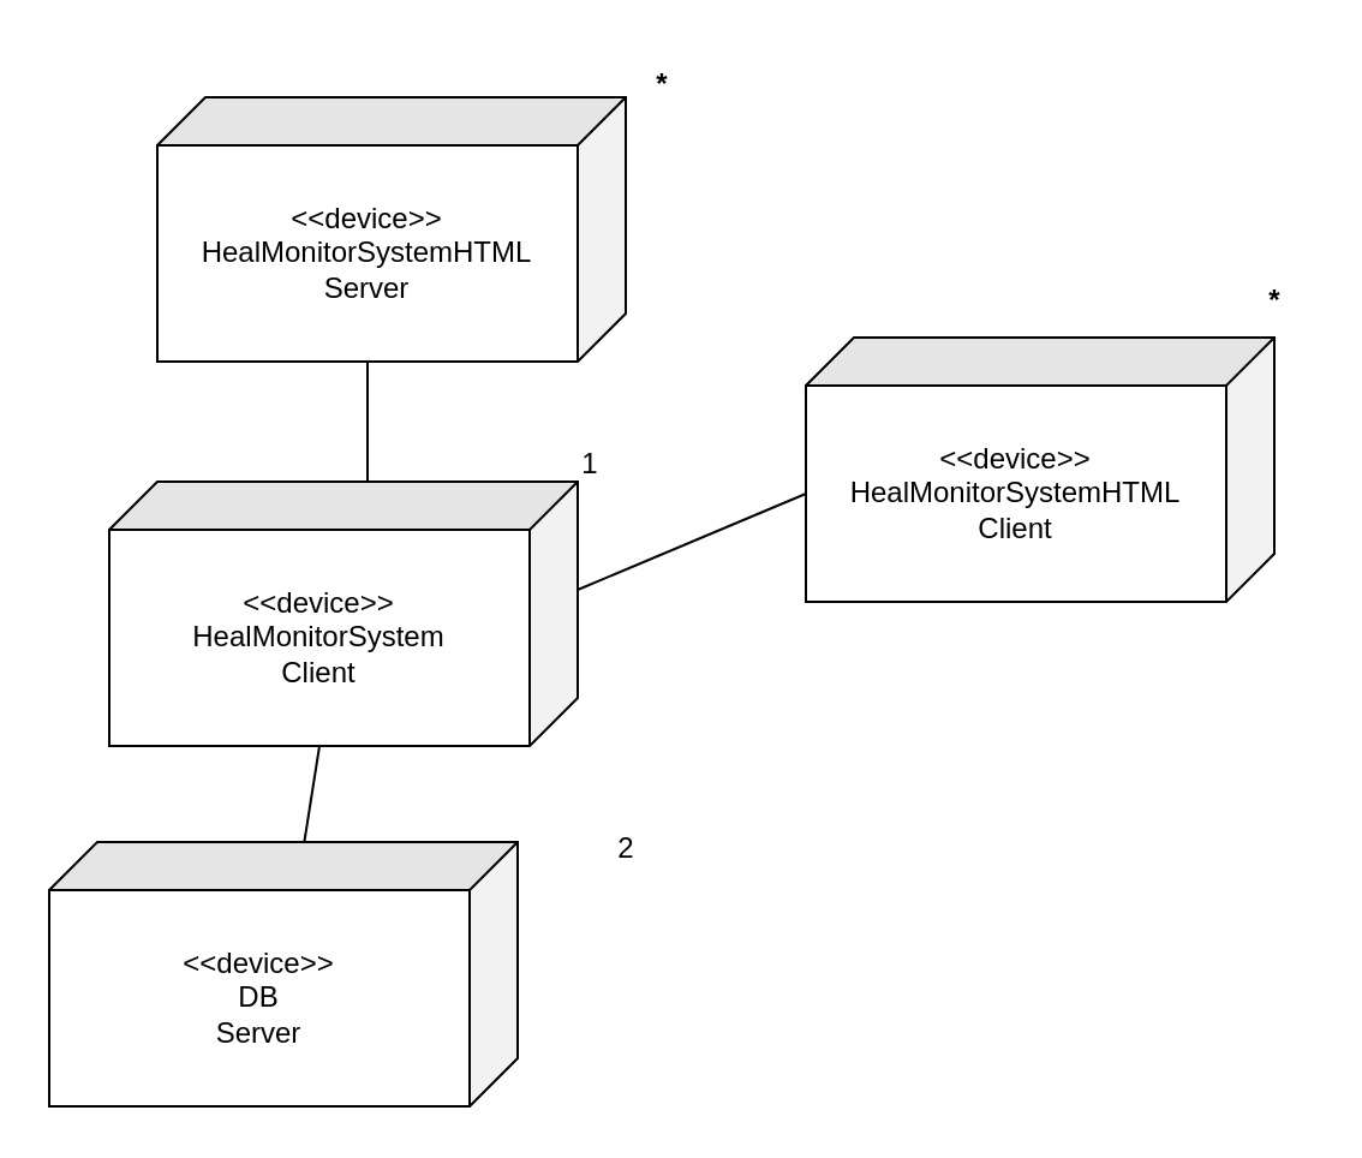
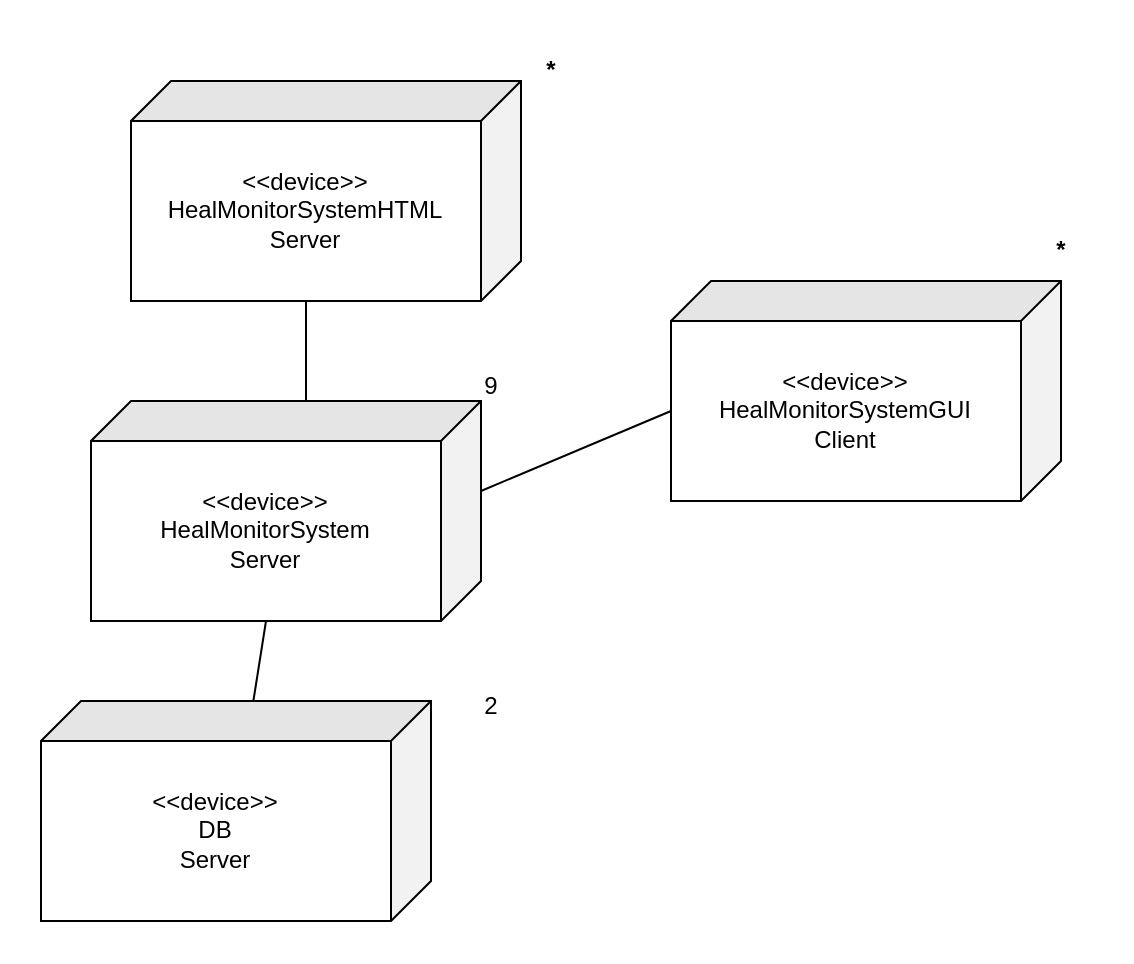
- <mxCell id="11" value="1" style="text;html=1;align=center;verticalAlign=middle;resizable=0;points=[];autosize=1;strokeColor=none;fillColor=none;" vertex="1" parent="1"><mxGeometry x="230" y="178" width="30" height="30" as="geometry" /></mxCell>
+ <mxCell id="11" value="9" style="text;html=1;align=center;verticalAlign=middle;resizable=0;points=[];autosize=1;strokeColor=none;fillColor=none;" vertex="1" parent="1"><mxGeometry x="230" y="178" width="30" height="30" as="geometry" /></mxCell>
- <mxCell id="5" value="&amp;lt;&amp;lt;device&amp;gt;&amp;gt;&lt;div&gt;HealMonitorSystemHTML&lt;/div&gt;&lt;div&gt;Client&lt;/div&gt;" style="shape=cube;whiteSpace=wrap;html=1;boundedLbl=1;backgroundOutline=1;darkOpacity=0.05;darkOpacity2=0.1;direction=south;" vertex="1" parent="1"><mxGeometry x="335" y="140" width="195" height="110" as="geometry" /></mxCell>
+ <mxCell id="5" value="&amp;lt;&amp;lt;device&amp;gt;&amp;gt;&lt;div&gt;HealMonitorSystemGUI&lt;/div&gt;&lt;div&gt;Client&lt;/div&gt;" style="shape=cube;whiteSpace=wrap;html=1;boundedLbl=1;backgroundOutline=1;darkOpacity=0.05;darkOpacity2=0.1;direction=south;" vertex="1" parent="1"><mxGeometry x="335" y="140" width="195" height="110" as="geometry" /></mxCell>
- <mxCell id="3" value="&amp;lt;&amp;lt;device&amp;gt;&amp;gt;&lt;div&gt;HealMonitorSystem&lt;/div&gt;&lt;div&gt;Client&lt;/div&gt;" style="shape=cube;whiteSpace=wrap;html=1;boundedLbl=1;backgroundOutline=1;darkOpacity=0.05;darkOpacity2=0.1;direction=south;" vertex="1" parent="1"><mxGeometry x="45" y="200" width="195" height="110" as="geometry" /></mxCell>
+ <mxCell id="3" value="&amp;lt;&amp;lt;device&amp;gt;&amp;gt;&lt;div&gt;HealMonitorSystem&lt;/div&gt;&lt;div&gt;Server&lt;/div&gt;" style="shape=cube;whiteSpace=wrap;html=1;boundedLbl=1;backgroundOutline=1;darkOpacity=0.05;darkOpacity2=0.1;direction=south;" vertex="1" parent="1"><mxGeometry x="45" y="200" width="195" height="110" as="geometry" /></mxCell>
- <mxCell id="12" value="2" style="text;html=1;align=center;verticalAlign=middle;resizable=0;points=[];autosize=1;strokeColor=none;fillColor=none;" vertex="1" parent="1"><mxGeometry x="245" y="338" width="30" height="30" as="geometry" /></mxCell>
+ <mxCell id="12" value="2" style="text;html=1;align=center;verticalAlign=middle;resizable=0;points=[];autosize=1;strokeColor=none;fillColor=none;" vertex="1" parent="1"><mxGeometry x="230" y="338" width="30" height="30" as="geometry" /></mxCell>
